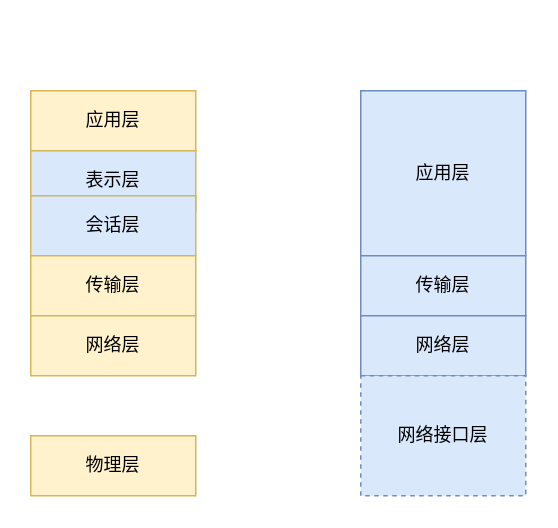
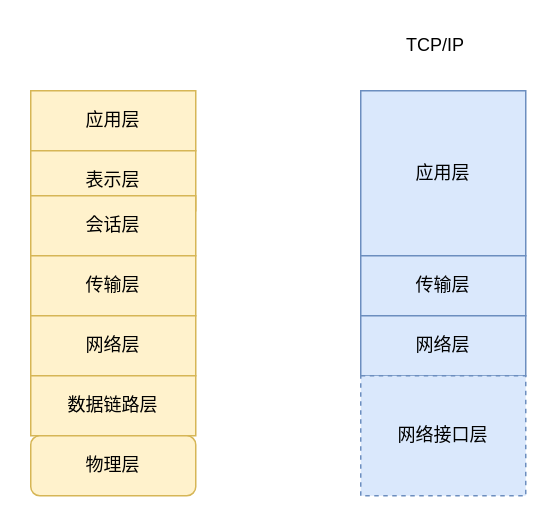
+ <mxCell id="13" value="TCP/IP" style="text;html=1;strokeColor=none;fillColor=none;align=center;verticalAlign=middle;whiteSpace=wrap;rounded=0;" vertex="1" parent="1"><mxGeometry x="260" y="20" width="60" height="20" as="geometry" /></mxCell>
- <mxCell id="3" value="表示层" style="rounded=0;whiteSpace=wrap;html=1;fillColor=#dae8fc;strokeColor=#d6b656;" vertex="1" parent="1"><mxGeometry x="20" y="100" width="110" height="40" as="geometry" /></mxCell>
+ <mxCell id="3" value="表示层" style="rounded=0;whiteSpace=wrap;html=1;fillColor=#fff2cc;strokeColor=#d6b656;" vertex="1" parent="1"><mxGeometry x="20" y="100" width="110" height="40" as="geometry" /></mxCell>
- <mxCell id="4" value="会话层" style="rounded=0;whiteSpace=wrap;html=1;fillColor=#dae8fc;strokeColor=#d6b656;" vertex="1" parent="1"><mxGeometry x="20" y="130" width="110" height="40" as="geometry" /></mxCell>
+ <mxCell id="4" value="会话层" style="rounded=0;whiteSpace=wrap;html=1;fillColor=#fff2cc;strokeColor=#d6b656;" vertex="1" parent="1"><mxGeometry x="20" y="130" width="110" height="40" as="geometry" /></mxCell>
+ <mxCell id="7" value="数据链路层" style="rounded=0;whiteSpace=wrap;html=1;fillColor=#fff2cc;strokeColor=#d6b656;" vertex="1" parent="1"><mxGeometry x="20" y="250" width="110" height="40" as="geometry" /></mxCell>
- <mxCell id="8" value="物理层" style="rounded=0;whiteSpace=wrap;html=1;fillColor=#fff2cc;strokeColor=#d6b656;" vertex="1" parent="1"><mxGeometry x="20" y="290" width="110" height="40" as="geometry" /></mxCell>
+ <mxCell id="8" value="物理层" style="whiteSpace=wrap;html=1;fillColor=#fff2cc;strokeColor=#d6b656;rounded=1;" vertex="1" parent="1"><mxGeometry x="20" y="290" width="110" height="40" as="geometry" /></mxCell>
